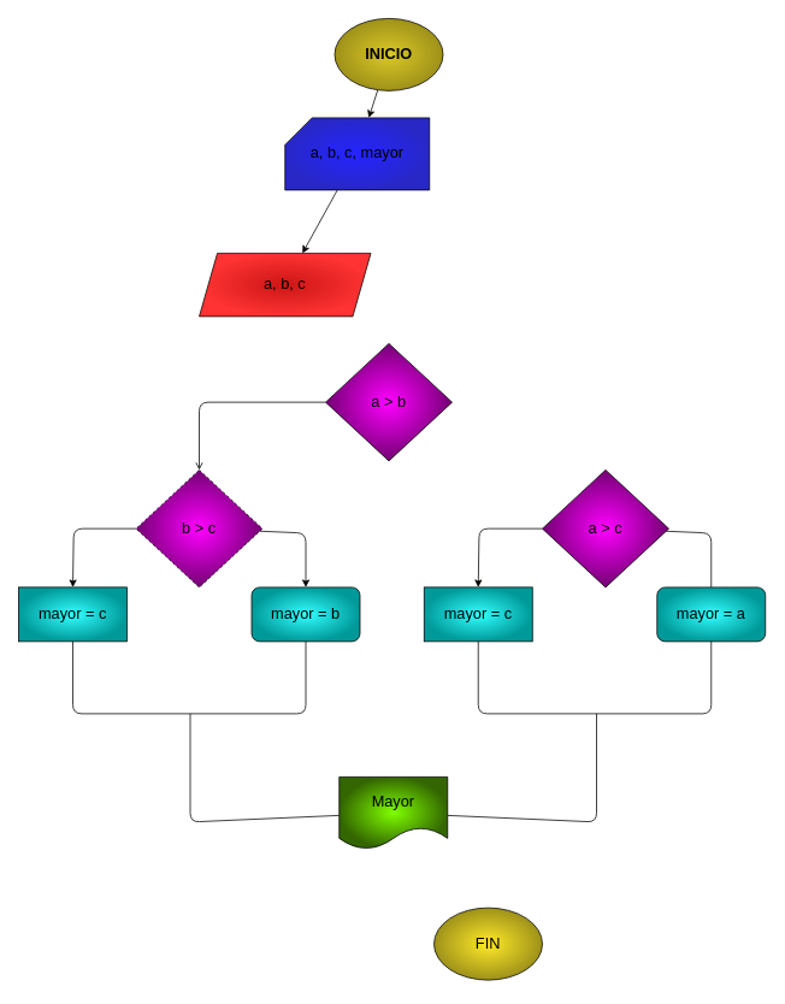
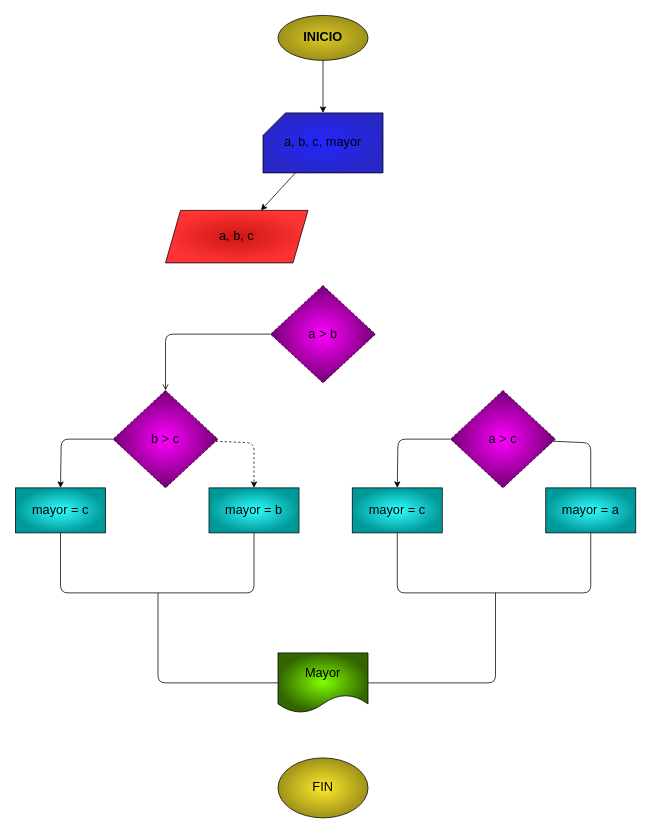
- <mxCell id="3" value="&lt;font style=&quot;font-size: 17px&quot;&gt;&lt;b&gt;INICIO&lt;/b&gt;&lt;/font&gt;" style="ellipse;whiteSpace=wrap;html=1;gradientColor=#9E9119;gradientDirection=radial;fillColor=#DBC927;strokeColor=#000000;fontColor=#000000;" vertex="1" parent="1"><mxGeometry x="370" y="20" width="120" height="80" as="geometry" /></mxCell>
+ <mxCell id="3" value="&lt;font style=&quot;font-size: 17px&quot;&gt;&lt;b&gt;INICIO&lt;/b&gt;&lt;/font&gt;" style="ellipse;whiteSpace=wrap;html=1;gradientColor=#9E9119;gradientDirection=radial;fillColor=#DBC927;strokeColor=#000000;fontColor=#000000;" vertex="1" parent="1"><mxGeometry x="370" y="20" width="120" height="60" as="geometry" /></mxCell>
- <mxCell id="5" value="a, b, c, mayor" style="shape=card;whiteSpace=wrap;html=1;fontSize=17;gradientColor=#2828C7;fillColor=#2424FF;gradientDirection=radial;fontColor=#000000;" vertex="1" parent="1"><mxGeometry x="315" y="130" width="160" height="80" as="geometry" /></mxCell>
+ <mxCell id="5" value="a, b, c, mayor" style="shape=card;whiteSpace=wrap;html=1;fontSize=17;gradientColor=#2828C7;fillColor=#2424FF;gradientDirection=radial;fontColor=#000000;" vertex="1" parent="1"><mxGeometry x="350" y="150" width="160" height="80" as="geometry" /></mxCell>
- <mxCell id="8" value="a &amp;gt; b" style="rhombus;whiteSpace=wrap;html=1;fontSize=17;fillColor=#FF00FF;gradientColor=#730073;gradientDirection=radial;fontColor=#000000;" vertex="1" parent="1"><mxGeometry x="360" y="380" width="140" height="130" as="geometry" /></mxCell>
+ <mxCell id="8" value="a &amp;gt; b" style="rhombus;whiteSpace=wrap;html=1;fontSize=17;fillColor=#FF00FF;gradientColor=#730073;gradientDirection=radial;fontColor=#000000;dashed=1;" vertex="1" parent="1"><mxGeometry x="360" y="380" width="140" height="130" as="geometry" /></mxCell>
- <mxCell id="11" value="a &amp;gt; c" style="rhombus;whiteSpace=wrap;html=1;fontSize=17;fillColor=#FF00FF;gradientColor=#730073;gradientDirection=radial;fontColor=#000000;" vertex="1" parent="1"><mxGeometry x="600" y="520" width="140" height="130" as="geometry" /></mxCell>
+ <mxCell id="11" value="a &amp;gt; c" style="rhombus;whiteSpace=wrap;html=1;fontSize=17;fillColor=#FF00FF;gradientColor=#730073;gradientDirection=radial;fontColor=#000000;dashed=1;" vertex="1" parent="1"><mxGeometry x="600" y="520" width="140" height="130" as="geometry" /></mxCell>
- <mxCell id="15" style="edgeStyle=none;html=1;entryX=0.5;entryY=0;entryDx=0;entryDy=0;fontSize=17;fontColor=#000000;" edge="1" parent="1" source="17" target="18"><mxGeometry relative="1" as="geometry"><Array as="points"><mxPoint x="338" y="590" /></Array></mxGeometry></mxCell>
+ <mxCell id="15" style="edgeStyle=none;html=1;entryX=0.5;entryY=0;entryDx=0;entryDy=0;fontSize=17;fontColor=#000000;dashed=1;" edge="1" parent="1" source="17" target="18"><mxGeometry relative="1" as="geometry"><Array as="points"><mxPoint x="338" y="590" /></Array></mxGeometry></mxCell>
- <mxCell id="18" value="mayor = b" style="whiteSpace=wrap;html=1;fontSize=17;fillColor=#33FFFF;gradientColor=#009999;gradientDirection=radial;fontColor=#000000;rounded=1;" vertex="1" parent="1"><mxGeometry x="278" y="650" width="120" height="60" as="geometry" /></mxCell>
+ <mxCell id="18" value="mayor = b" style="rounded=0;whiteSpace=wrap;html=1;fontSize=17;fillColor=#33FFFF;gradientColor=#009999;gradientDirection=radial;fontColor=#000000;" vertex="1" parent="1"><mxGeometry x="278" y="650" width="120" height="60" as="geometry" /></mxCell>
- <mxCell id="12" value="mayor = a" style="whiteSpace=wrap;html=1;fontSize=17;fillColor=#33FFFF;gradientColor=#009999;gradientDirection=radial;fontColor=#000000;rounded=1;" vertex="1" parent="1"><mxGeometry x="727" y="650" width="120" height="60" as="geometry" /></mxCell>
+ <mxCell id="12" value="mayor = a" style="rounded=0;whiteSpace=wrap;html=1;fontSize=17;fillColor=#33FFFF;gradientColor=#009999;gradientDirection=radial;fontColor=#000000;" vertex="1" parent="1"><mxGeometry x="727" y="650" width="120" height="60" as="geometry" /></mxCell>
- <mxCell id="23" value="Mayor" style="shape=document;whiteSpace=wrap;html=1;boundedLbl=1;fontSize=17;fillColor=#80FF00;gradientColor=#336600;gradientDirection=radial;fontColor=#000000;" vertex="1" parent="1"><mxGeometry x="375" y="860" width="120" height="80" as="geometry" /></mxCell>
+ <mxCell id="23" value="Mayor" style="shape=document;whiteSpace=wrap;html=1;boundedLbl=1;fontSize=17;fillColor=#80FF00;gradientColor=#336600;gradientDirection=radial;fontColor=#000000;" vertex="1" parent="1"><mxGeometry x="370" y="870" width="120" height="80" as="geometry" /></mxCell>
- <mxCell id="24" value="FIN" style="ellipse;whiteSpace=wrap;html=1;fontSize=17;fillColor=#FFEA29;gradientColor=#9E9119;gradientDirection=radial;fontColor=#000000;" vertex="1" parent="1"><mxGeometry x="480" y="1005" width="120" height="80" as="geometry" /></mxCell>
+ <mxCell id="24" value="FIN" style="ellipse;whiteSpace=wrap;html=1;fontSize=17;fillColor=#FFEA29;gradientColor=#9E9119;gradientDirection=radial;fontColor=#000000;" vertex="1" parent="1"><mxGeometry x="370" y="1010" width="120" height="80" as="geometry" /></mxCell>
